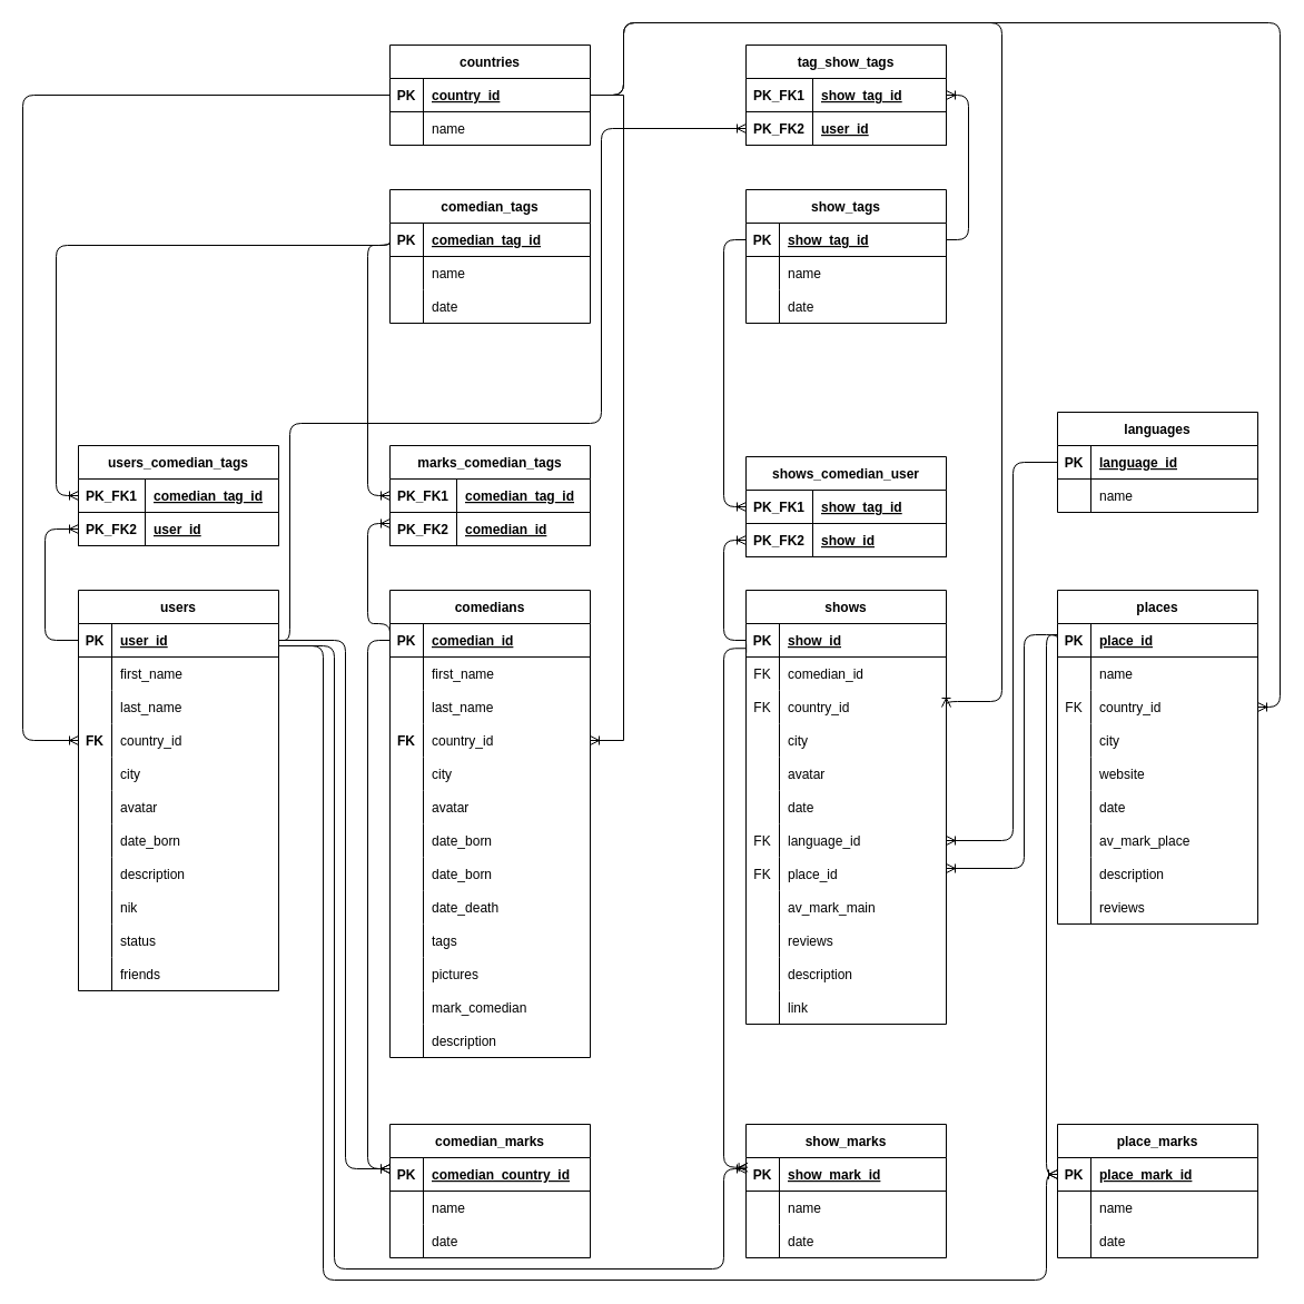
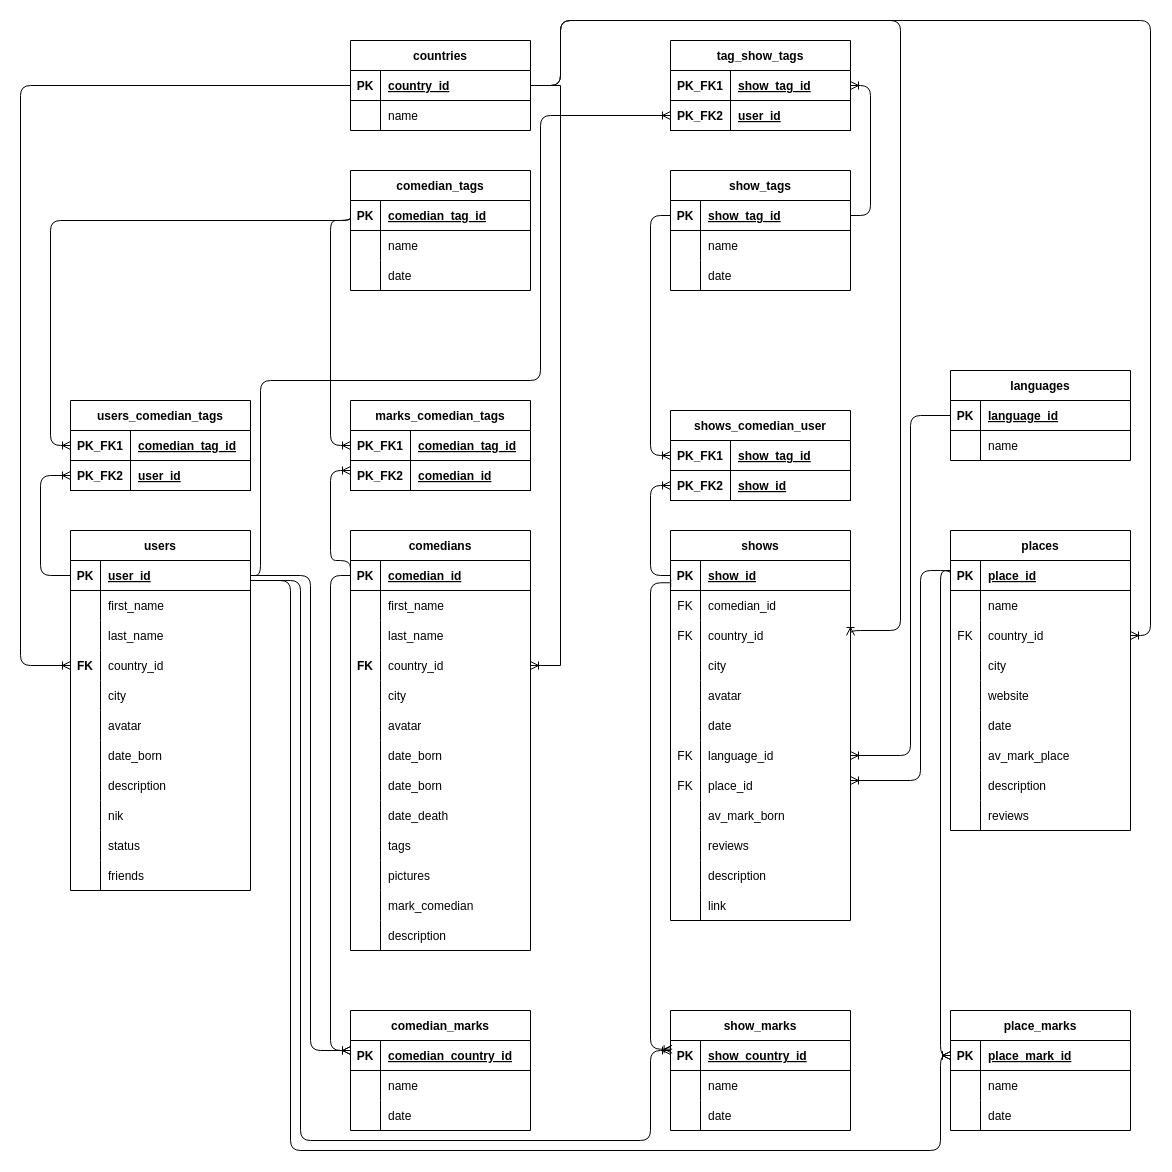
- <mxCell id="83" value="av_mark_main" style="shape=partialRectangle;connectable=0;fillColor=none;top=0;left=0;bottom=0;right=0;align=left;spacingLeft=6;overflow=hidden;" parent="81" vertex="1"><mxGeometry x="30" width="150" height="30" as="geometry"><mxRectangle width="150" height="30" as="alternateBounds" /></mxGeometry></mxCell>
+ <mxCell id="83" value="av_mark_born" style="shape=partialRectangle;connectable=0;fillColor=none;top=0;left=0;bottom=0;right=0;align=left;spacingLeft=6;overflow=hidden;" parent="81" vertex="1"><mxGeometry x="30" width="150" height="30" as="geometry"><mxRectangle width="150" height="30" as="alternateBounds" /></mxGeometry></mxCell>
- <mxCell id="233" value="show_mark_id" style="shape=partialRectangle;connectable=0;fillColor=none;top=0;left=0;bottom=0;right=0;align=left;spacingLeft=6;fontStyle=5;overflow=hidden;" vertex="1" parent="231"><mxGeometry x="30" width="150" height="30" as="geometry"><mxRectangle width="150" height="30" as="alternateBounds" /></mxGeometry></mxCell>
+ <mxCell id="233" value="show_country_id" style="shape=partialRectangle;connectable=0;fillColor=none;top=0;left=0;bottom=0;right=0;align=left;spacingLeft=6;fontStyle=5;overflow=hidden;" vertex="1" parent="231"><mxGeometry x="30" width="150" height="30" as="geometry"><mxRectangle width="150" height="30" as="alternateBounds" /></mxGeometry></mxCell>
